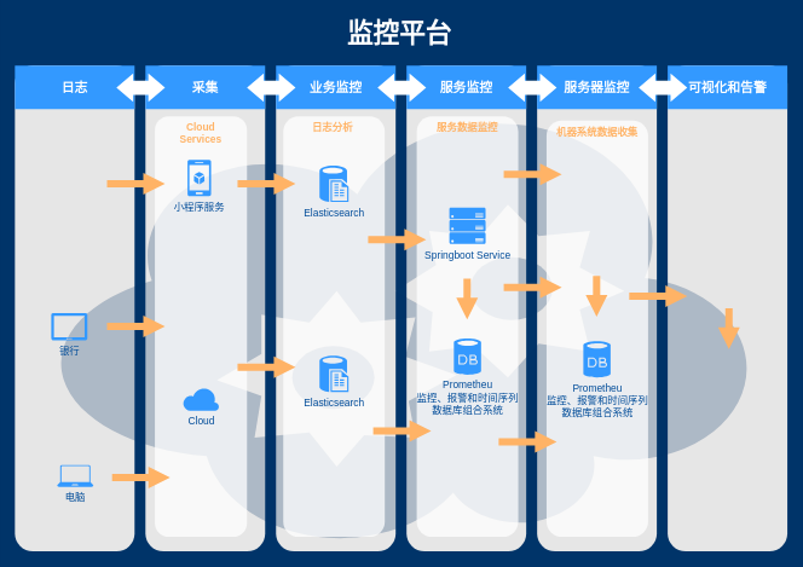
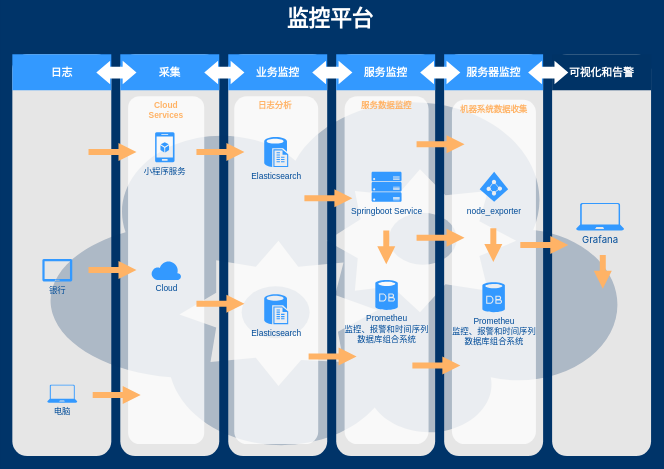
- <mxCell id="21" value="监控平台" style="text;html=1;strokeColor=none;fillColor=none;align=center;verticalAlign=middle;whiteSpace=wrap;overflow=hidden;dashed=1;fontSize=36;fontColor=#FFFFFF;fontFamily=Helvetica;fontStyle=1" parent="1" vertex="1"><mxGeometry x="20" y="20" width="1060" height="50" as="geometry" /></mxCell>
+ <mxCell id="21" value="监控平台" style="text;html=1;strokeColor=none;fillColor=none;align=center;verticalAlign=middle;whiteSpace=wrap;overflow=hidden;dashed=1;fontSize=36;fontColor=#FFFFFF;fontFamily=Helvetica;fontStyle=1" parent="1" vertex="1"><mxGeometry x="20" y="5" width="1060" height="50" as="geometry" /></mxCell>
- <mxCell id="13" value="可视化和告警" style="whiteSpace=wrap;html=1;dashed=1;strokeColor=none;strokeWidth=2;fillColor=#3399FF;fontFamily=Helvetica;fontSize=18;fontColor=#FFFFFF;fontStyle=1" parent="1" vertex="1"><mxGeometry x="920" y="90" width="165" height="60" as="geometry" /></mxCell>
+ <mxCell id="13" value="可视化和告警" style="whiteSpace=wrap;html=1;dashed=1;strokeColor=none;strokeWidth=2;fillColor=#003366;fontFamily=Helvetica;fontSize=18;fontColor=#FFFFFF;fontStyle=1;" parent="1" vertex="1"><mxGeometry x="920" y="90" width="165" height="60" as="geometry" /></mxCell>
+ <mxCell id="28" value="node_exporter" style="verticalLabelPosition=bottom;html=1;verticalAlign=top;strokeColor=none;fillColor=#3399FF;shape=mxgraph.azure.azure_active_directory;dashed=1;fontFamily=Helvetica;fontSize=14;fontColor=#004C99" parent="1" vertex="1"><mxGeometry x="799.25" y="286" width="47.5" height="50" as="geometry" /></mxCell>
+ <mxCell id="31" value="&lt;div style=&quot;&quot; data-line-index=&quot;0&quot; data-zone-id=&quot;0&quot;&gt;&lt;span style=&quot;font-family: LarkHackSafariFont, LarkEmojiFont, LarkChineseQuote, -apple-system, BlinkMacSystemFont, &amp;quot;Helvetica Neue&amp;quot;, Arial, &amp;quot;Segoe UI&amp;quot;, &amp;quot;PingFang SC&amp;quot;, &amp;quot;Microsoft Yahei&amp;quot;, &amp;quot;Hiragino Sans GB&amp;quot;, sans-serif, &amp;quot;Apple Color Emoji&amp;quot;, &amp;quot;Segoe UI Emoji&amp;quot;, &amp;quot;Segoe UI Symbol&amp;quot;, &amp;quot;Noto Color Emoji&amp;quot;;&quot;&gt;&lt;span style=&quot;font-size: 16px;&quot;&gt;Grafana&lt;/span&gt;&lt;/span&gt;&lt;/div&gt;" style="verticalLabelPosition=bottom;html=1;verticalAlign=top;strokeColor=none;fillColor=#3399FF;shape=mxgraph.azure.laptop;dashed=1;fontFamily=Helvetica;fontSize=14;fontColor=#004C99" parent="1" vertex="1"><mxGeometry x="960" y="338" width="80" height="46" as="geometry" /></mxCell>
- <mxCell id="30" value="Cloud" style="verticalLabelPosition=bottom;html=1;verticalAlign=top;strokeColor=none;fillColor=#3399FF;shape=mxgraph.azure.cloud;dashed=1;fontSize=14;fontColor=#004C99" parent="1" vertex="1"><mxGeometry x="251.5" y="533.75" width="50" height="32.5" as="geometry" /></mxCell>
+ <mxCell id="30" value="Cloud" style="verticalLabelPosition=bottom;html=1;verticalAlign=top;strokeColor=none;fillColor=#3399FF;shape=mxgraph.azure.cloud;dashed=1;fontSize=14;fontColor=#004C99" parent="1" vertex="1"><mxGeometry x="251.5" y="433.75" width="50" height="32.5" as="geometry" /></mxCell>
